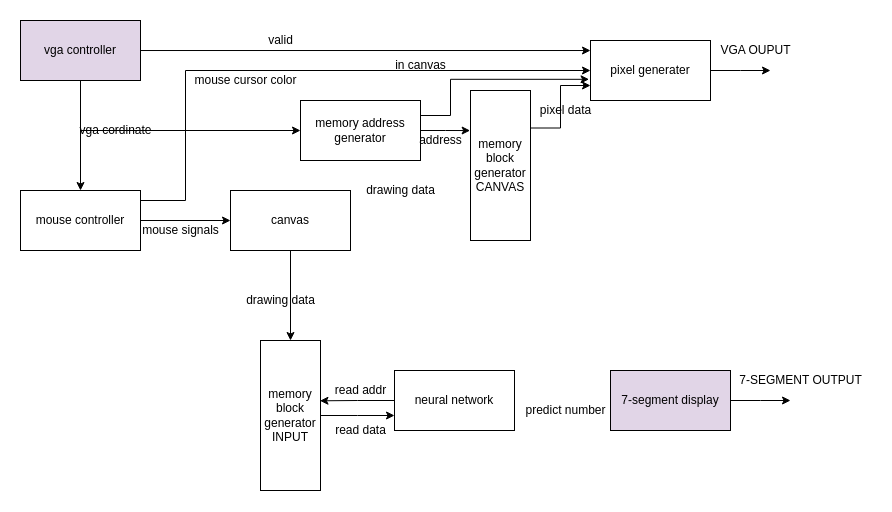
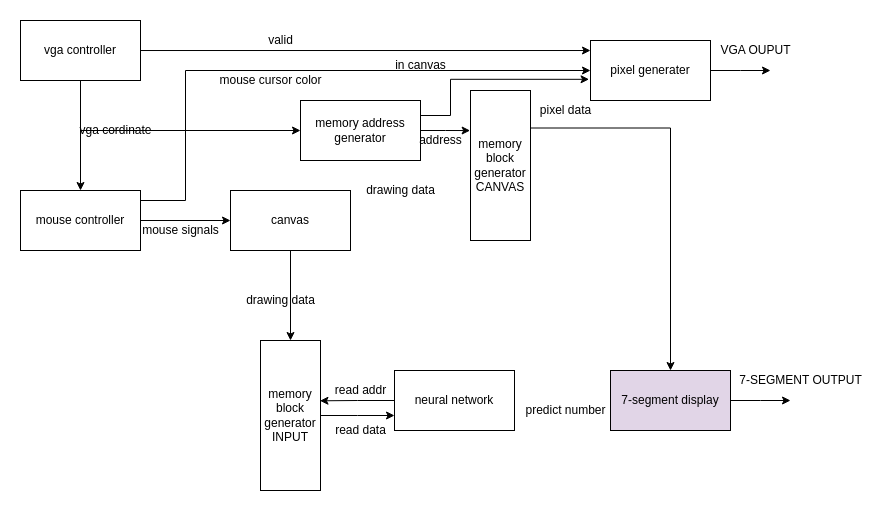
- <mxCell id="8" value="vga controller" style="rounded=0;whiteSpace=wrap;html=1;fillColor=#e1d5e7;" vertex="1" parent="1"><mxGeometry x="20" y="20" width="120" height="60" as="geometry" /></mxCell>
+ <mxCell id="8" value="vga controller" style="rounded=0;whiteSpace=wrap;html=1;" vertex="1" parent="1"><mxGeometry x="20" y="20" width="120" height="60" as="geometry" /></mxCell>
- <mxCell id="13" value="mouse cursor color" style="text;html=1;align=center;verticalAlign=middle;resizable=0;points=[];autosize=1;" vertex="1" parent="1"><mxGeometry x="185" y="70" width="120" height="20" as="geometry" /></mxCell>
+ <mxCell id="13" value="mouse cursor color" style="text;html=1;align=center;verticalAlign=middle;resizable=0;points=[];autosize=1;" vertex="1" parent="1"><mxGeometry x="210" y="70" width="120" height="20" as="geometry" /></mxCell>
- <mxCell id="17" style="edgeStyle=orthogonalEdgeStyle;rounded=0;orthogonalLoop=1;jettySize=auto;html=1;exitX=1;exitY=0.25;exitDx=0;exitDy=0;entryX=0;entryY=0.75;entryDx=0;entryDy=0;" edge="1" parent="1" source="18" target="11"><mxGeometry relative="1" as="geometry" /></mxCell>
+ <mxCell id="17" style="edgeStyle=orthogonalEdgeStyle;rounded=0;orthogonalLoop=1;jettySize=auto;html=1;exitX=1;exitY=0.25;exitDx=0;exitDy=0;" edge="1" parent="1" source="18" target="30"><mxGeometry relative="1" as="geometry" /></mxCell>
